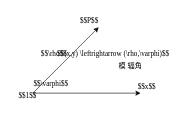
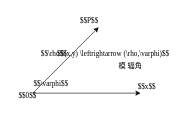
- <mxCell id="13" value="$$1$$" style="text;html=1;align=center;verticalAlign=middle;resizable=0;points=[];autosize=1;strokeColor=none;fillColor=none;fontFamily=Times New Roman;" parent="8" vertex="1"><mxGeometry x="20" y="145" width="50" height="30" as="geometry" /></mxCell>
+ <mxCell id="13" value="$$0$$" style="text;html=1;align=center;verticalAlign=middle;resizable=0;points=[];autosize=1;strokeColor=none;fillColor=none;fontFamily=Times New Roman;" parent="8" vertex="1"><mxGeometry x="20" y="145" width="50" height="30" as="geometry" /></mxCell>
